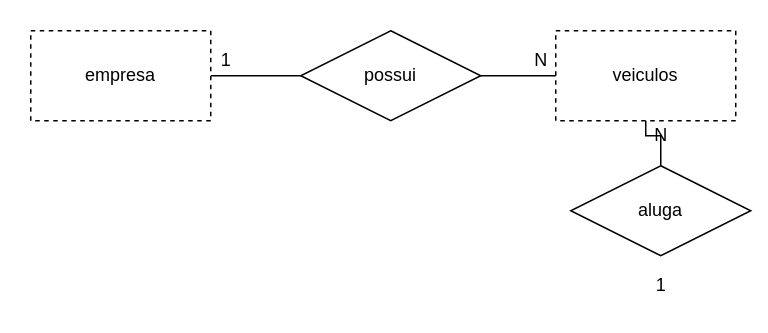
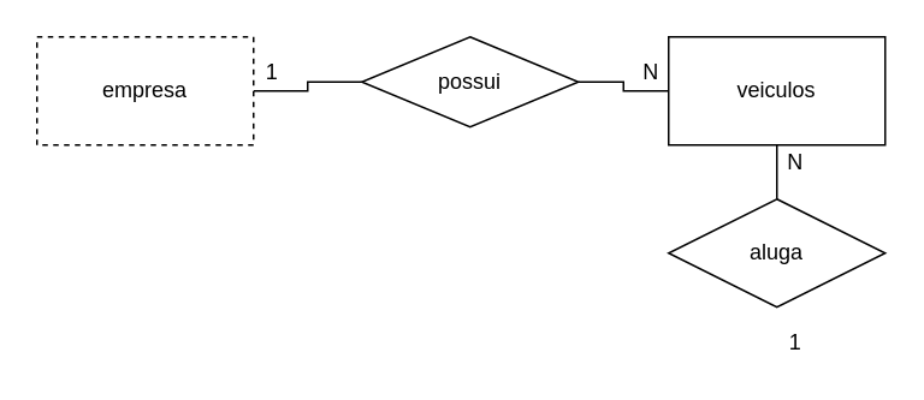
- <mxCell id="6" value="possui" style="shape=rhombus;perimeter=rhombusPerimeter;whiteSpace=wrap;html=1;align=center;" vertex="1" parent="1"><mxGeometry x="200" y="20" width="120" height="60" as="geometry" /></mxCell>
+ <mxCell id="6" value="possui" style="shape=rhombus;perimeter=rhombusPerimeter;whiteSpace=wrap;html=1;align=center;" vertex="1" parent="1"><mxGeometry x="200" y="20" width="120" height="50" as="geometry" /></mxCell>
- <mxCell id="4" value="veiculos" style="rounded=0;whiteSpace=wrap;html=1;dashed=1;" vertex="1" parent="1"><mxGeometry x="370" y="20" width="120" height="60" as="geometry" /></mxCell>
+ <mxCell id="4" value="veiculos" style="rounded=0;whiteSpace=wrap;html=1;" vertex="1" parent="1"><mxGeometry x="370" y="20" width="120" height="60" as="geometry" /></mxCell>
- <mxCell id="10" value="aluga" style="shape=rhombus;perimeter=rhombusPerimeter;whiteSpace=wrap;html=1;align=center;" vertex="1" parent="1"><mxGeometry x="380" y="110" width="120" height="60" as="geometry" /></mxCell>
+ <mxCell id="10" value="aluga" style="shape=rhombus;perimeter=rhombusPerimeter;whiteSpace=wrap;html=1;align=center;" vertex="1" parent="1"><mxGeometry x="370" y="110" width="120" height="60" as="geometry" /></mxCell>
